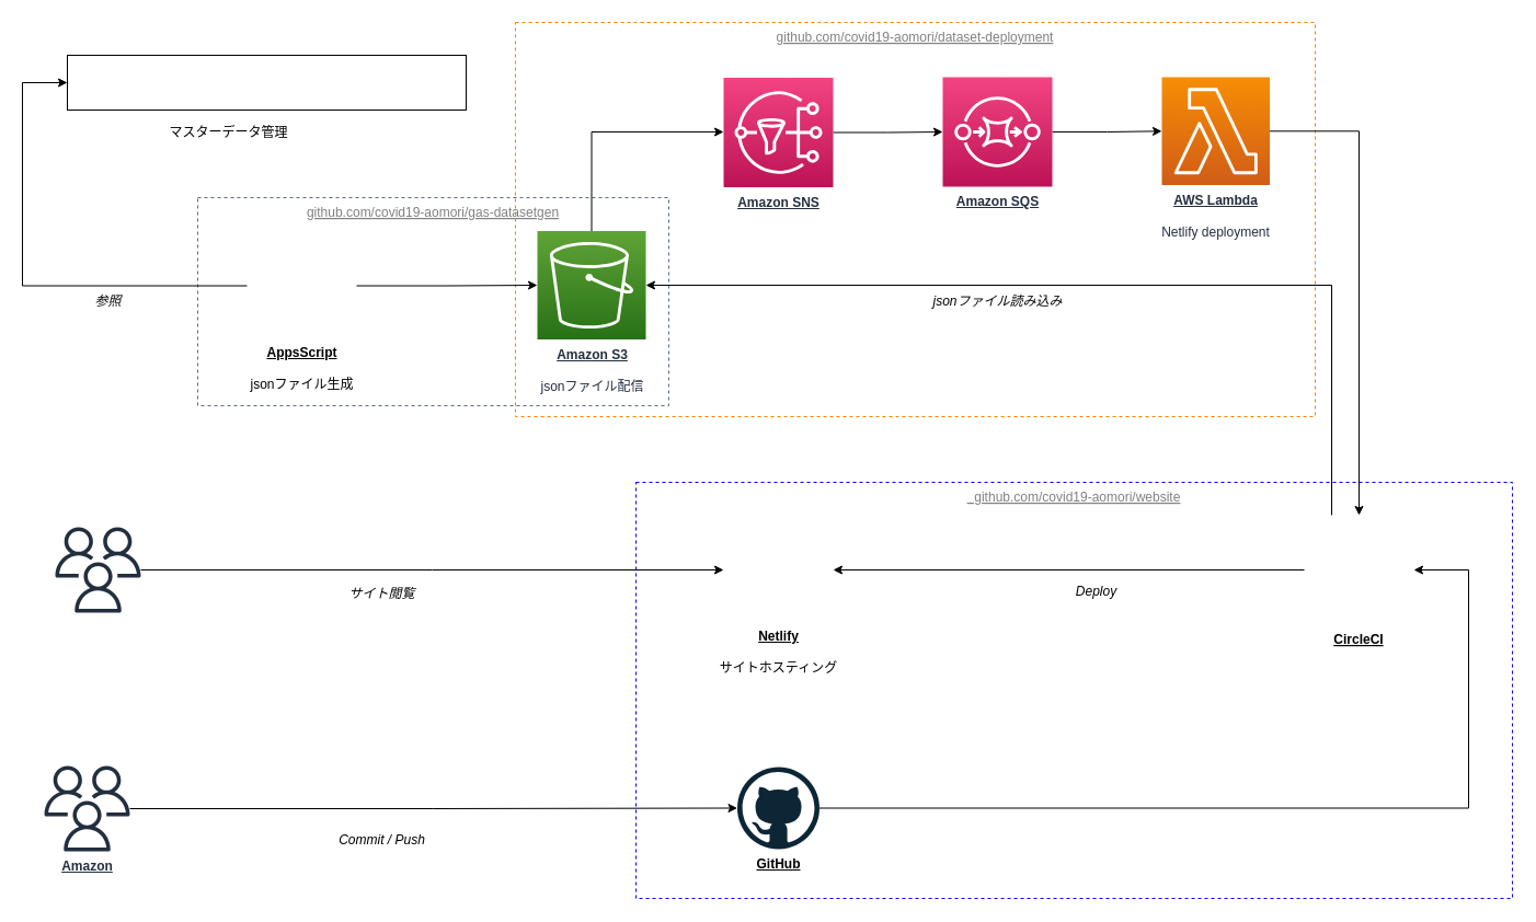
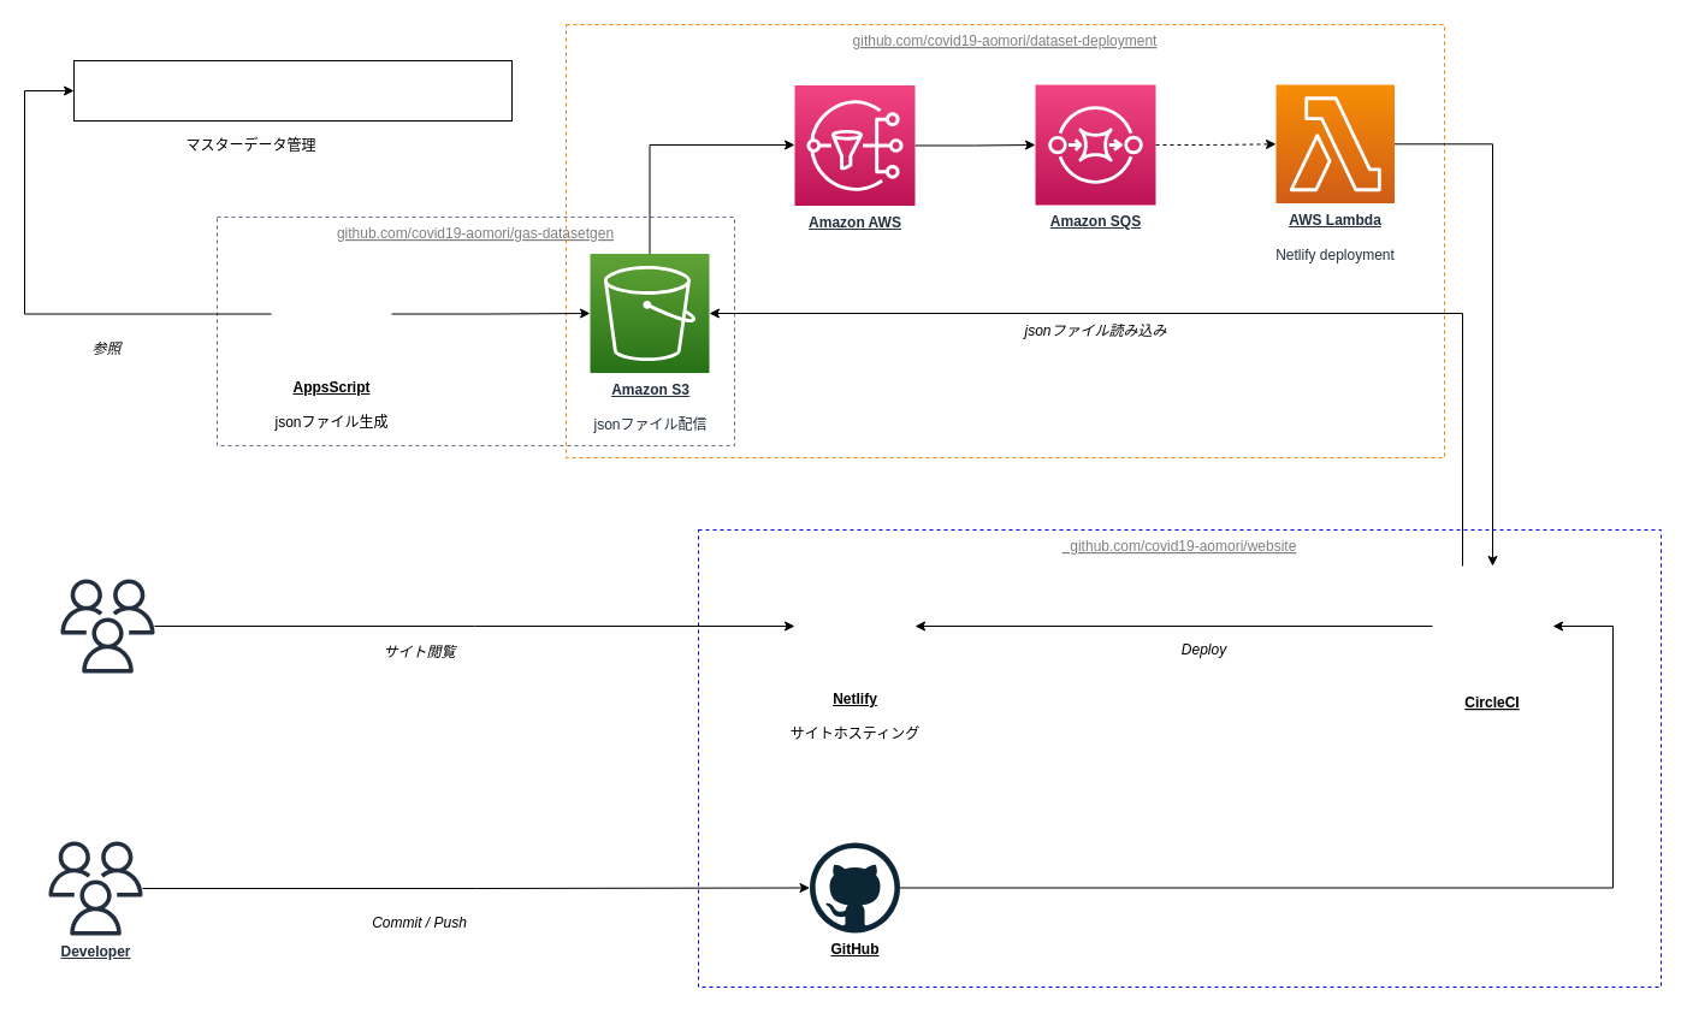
- <mxCell id="16" style="edgeStyle=orthogonalEdgeStyle;rounded=0;orthogonalLoop=1;jettySize=auto;html=1;" parent="1" source="17" target="19" edge="1"><mxGeometry relative="1" as="geometry" /></mxCell>
+ <mxCell id="16" style="edgeStyle=orthogonalEdgeStyle;rounded=0;orthogonalLoop=1;jettySize=auto;html=1;dashed=1;" parent="1" source="17" target="19" edge="1"><mxGeometry relative="1" as="geometry" /></mxCell>
- <mxCell id="15" value="&lt;b&gt;&lt;u&gt;Amazon SNS&lt;/u&gt;&lt;/b&gt;" style="outlineConnect=0;fontColor=#232F3E;gradientColor=#F34482;gradientDirection=north;fillColor=#BC1356;strokeColor=#ffffff;dashed=0;verticalLabelPosition=bottom;verticalAlign=top;align=center;html=1;fontSize=12;fontStyle=0;aspect=fixed;shape=mxgraph.aws4.resourceIcon;resIcon=mxgraph.aws4.sns;" parent="1" vertex="1"><mxGeometry x="660" y="70.5" width="100" height="100" as="geometry" /></mxCell>
+ <mxCell id="15" value="&lt;b&gt;&lt;u&gt;Amazon AWS&lt;/u&gt;&lt;/b&gt;" style="outlineConnect=0;fontColor=#232F3E;gradientColor=#F34482;gradientDirection=north;fillColor=#BC1356;strokeColor=#ffffff;dashed=0;verticalLabelPosition=bottom;verticalAlign=top;align=center;html=1;fontSize=12;fontStyle=0;aspect=fixed;shape=mxgraph.aws4.resourceIcon;resIcon=mxgraph.aws4.sns;" parent="1" vertex="1"><mxGeometry x="660" y="70.5" width="100" height="100" as="geometry" /></mxCell>
- <mxCell id="34" value="&lt;i&gt;参照&lt;/i&gt;" style="text;html=1;align=center;verticalAlign=middle;resizable=0;points=[];autosize=1;" vertex="1" parent="1"><mxGeometry x="78" y="265" width="40" height="20" as="geometry" /></mxCell>
+ <mxCell id="34" value="&lt;i&gt;参照&lt;/i&gt;" style="text;html=1;align=center;verticalAlign=middle;resizable=0;points=[];autosize=1;" vertex="1" parent="1"><mxGeometry x="68" y="280" width="40" height="20" as="geometry" /></mxCell>
- <mxCell id="32" value="&lt;b&gt;&lt;u&gt;Amazon&lt;/u&gt;&lt;/b&gt;" style="outlineConnect=0;fontColor=#232F3E;gradientColor=none;fillColor=#232F3E;strokeColor=none;dashed=0;verticalLabelPosition=bottom;verticalAlign=top;align=center;html=1;fontSize=12;fontStyle=0;aspect=fixed;pointerEvents=1;shape=mxgraph.aws4.users;" vertex="1" parent="1"><mxGeometry x="40" y="699" width="78" height="78" as="geometry" /></mxCell>
+ <mxCell id="32" value="&lt;b&gt;&lt;u&gt;Developer&lt;/u&gt;&lt;/b&gt;" style="outlineConnect=0;fontColor=#232F3E;gradientColor=none;fillColor=#232F3E;strokeColor=none;dashed=0;verticalLabelPosition=bottom;verticalAlign=top;align=center;html=1;fontSize=12;fontStyle=0;aspect=fixed;pointerEvents=1;shape=mxgraph.aws4.users;" vertex="1" parent="1"><mxGeometry x="40" y="699" width="78" height="78" as="geometry" /></mxCell>
